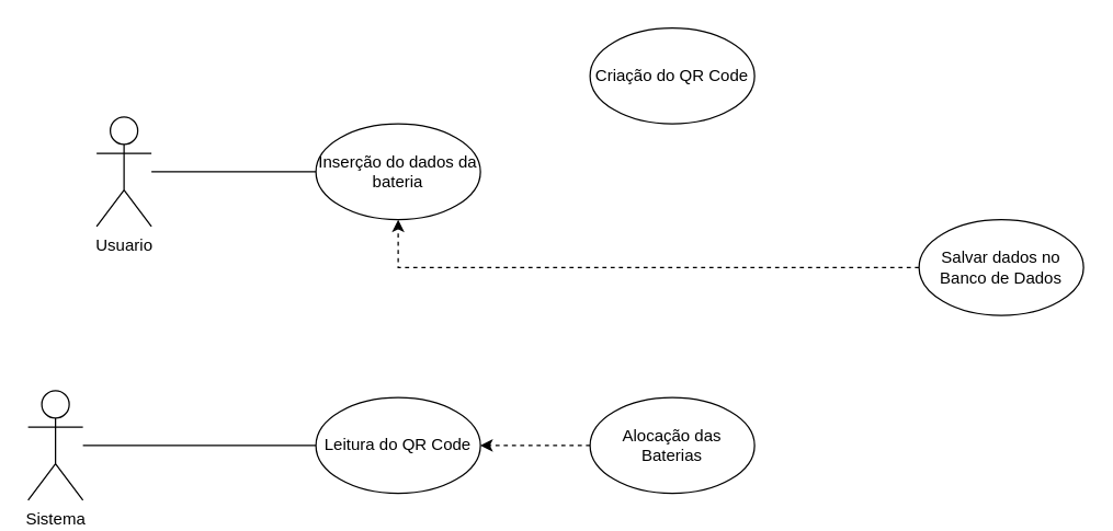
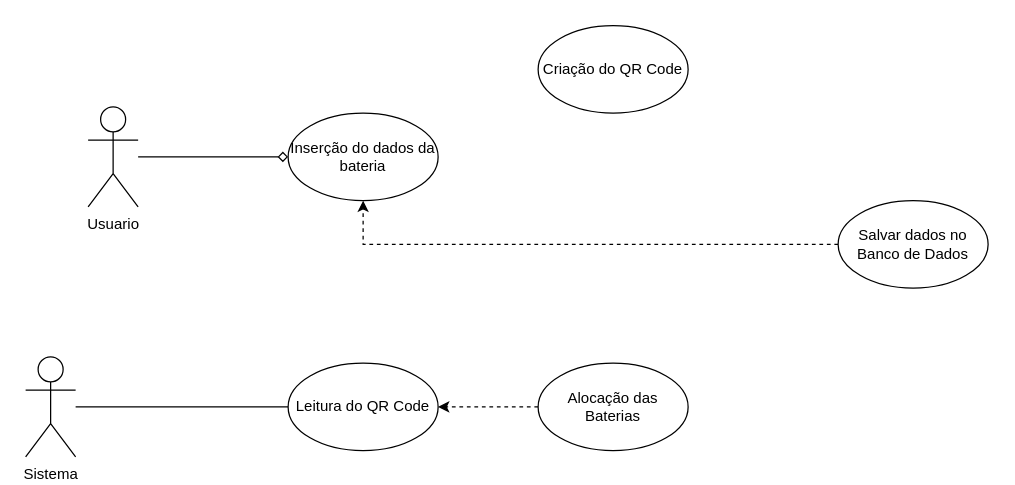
- <mxCell id="2" style="edgeStyle=orthogonalEdgeStyle;rounded=0;orthogonalLoop=1;jettySize=auto;html=1;endArrow=none;endFill=0;" edge="1" parent="1" source="3" target="8"><mxGeometry relative="1" as="geometry"><Array as="points" /></mxGeometry></mxCell>
+ <mxCell id="2" style="edgeStyle=orthogonalEdgeStyle;rounded=0;orthogonalLoop=1;jettySize=auto;html=1;endArrow=diamond;endFill=0;" edge="1" parent="1" source="3" target="8"><mxGeometry relative="1" as="geometry"><Array as="points" /></mxGeometry></mxCell>
